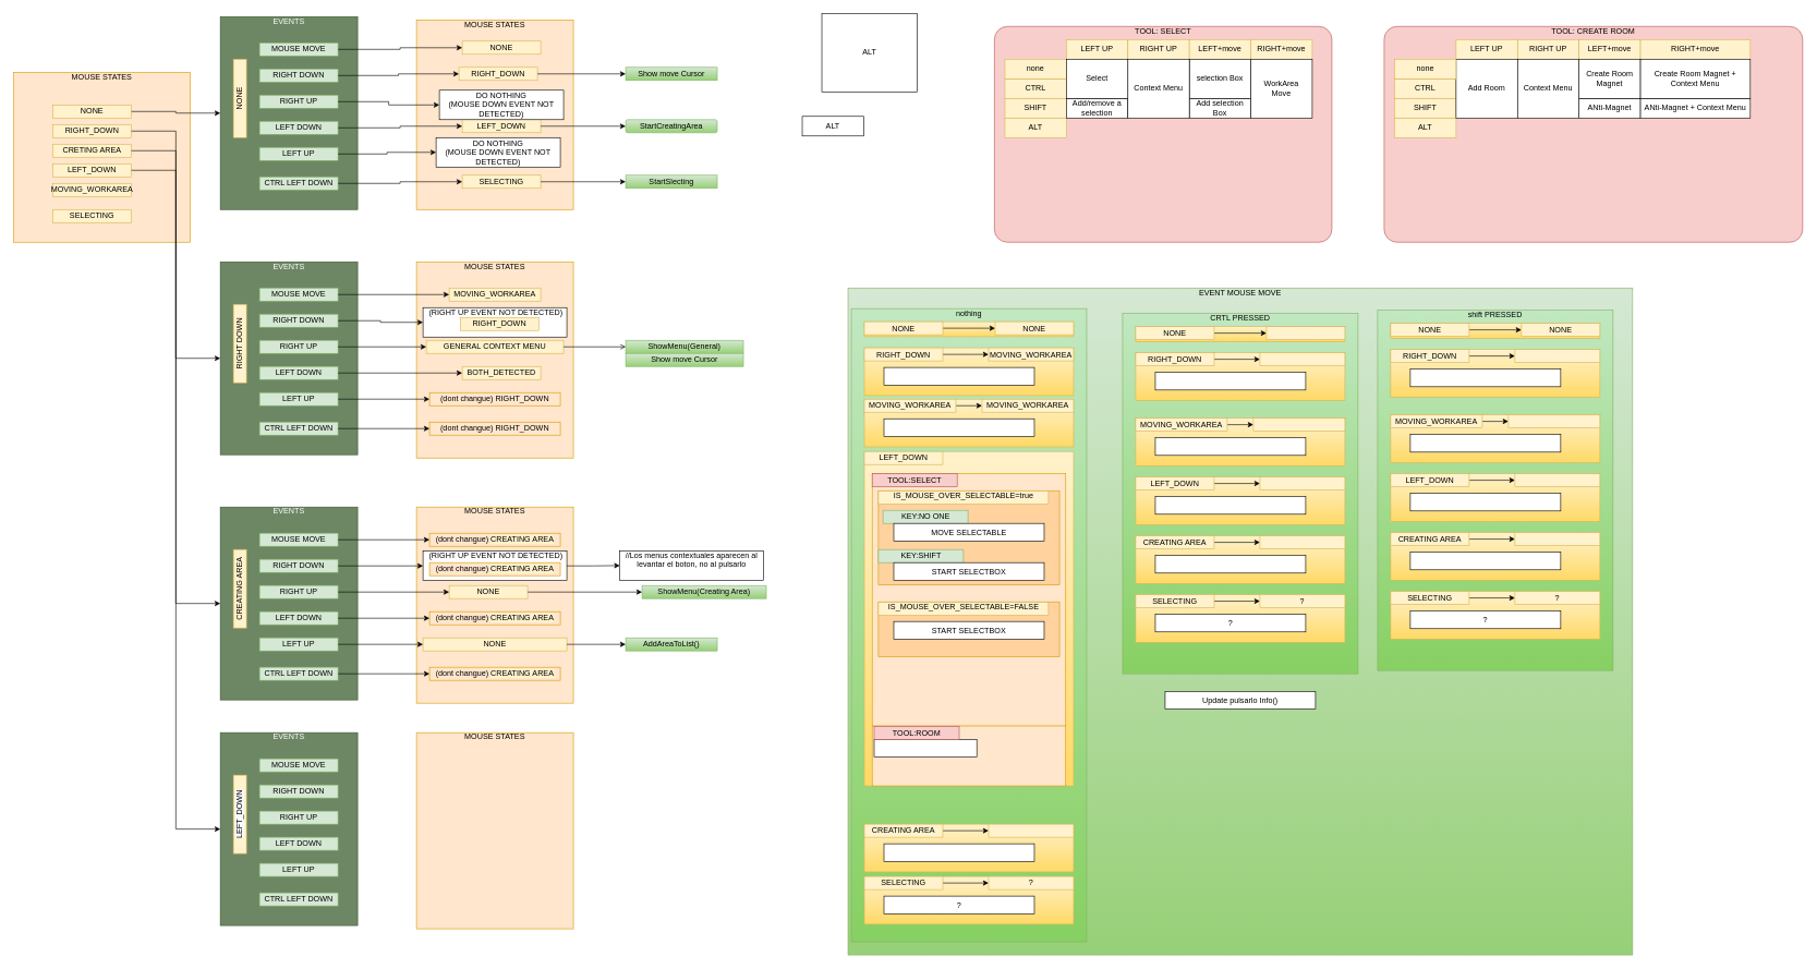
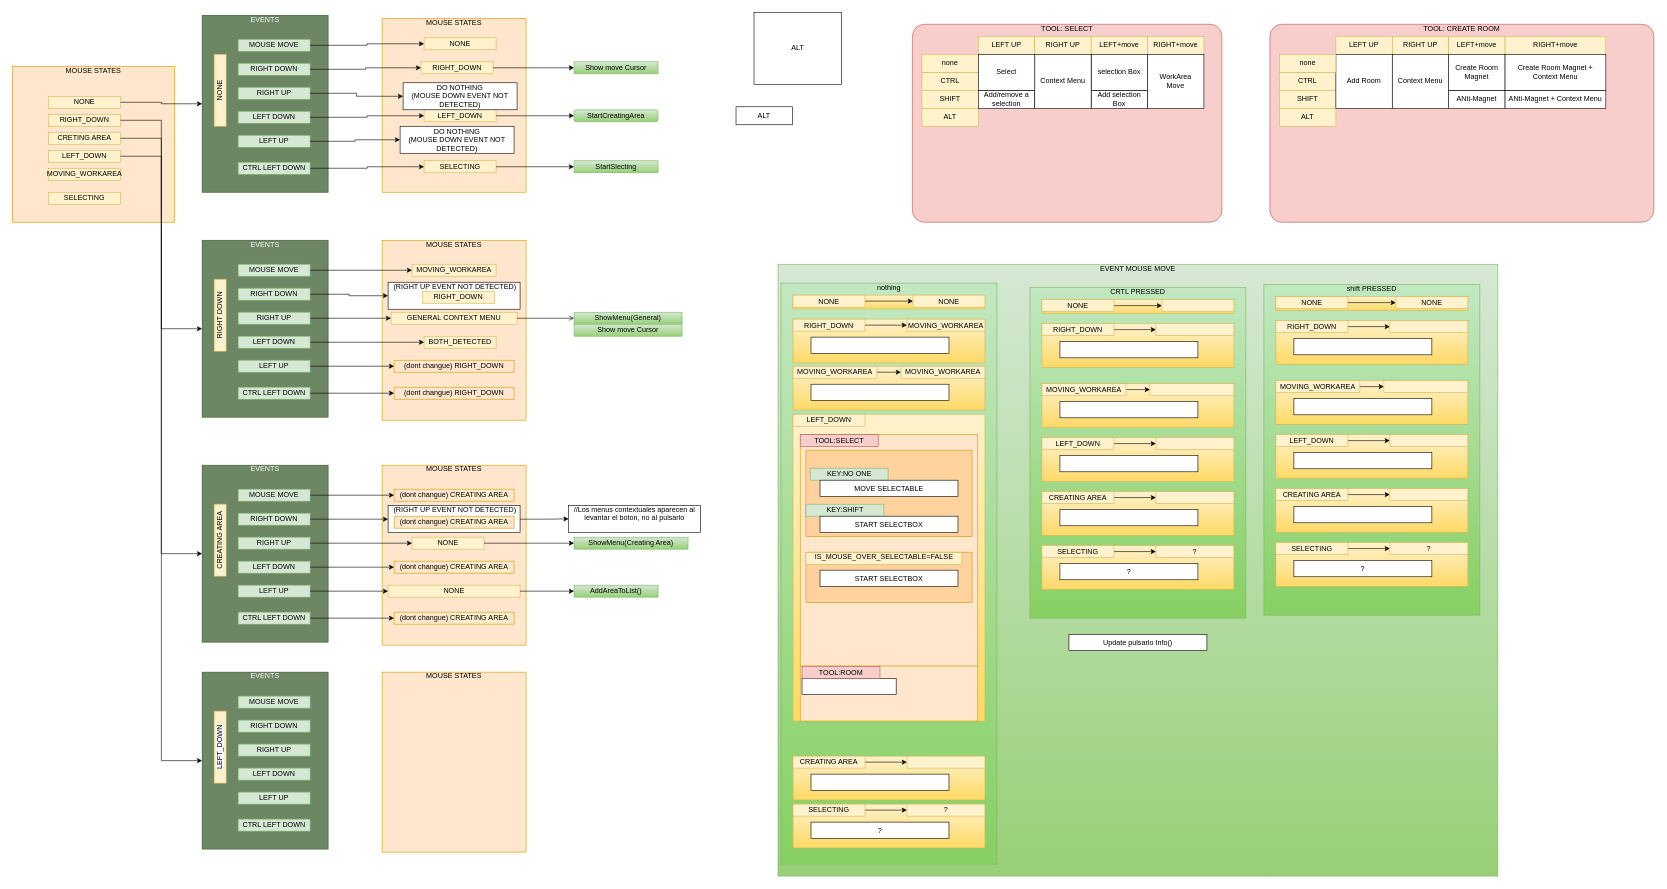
- <mxCell id="157" value="IS_MOUSE_OVER_SELECTABLE=true" style="rounded=0;whiteSpace=wrap;html=1;strokeColor=#d6b656;fillColor=#fff2cc;overflow=fill;container=1;collapsible=0;recursiveResize=0;" vertex="1" parent="156"><mxGeometry y="0.5" width="260" height="20" as="geometry" /></mxCell>
- <mxCell id="95" value="ShowMenu(Creating Area)" style="rounded=0;whiteSpace=wrap;html=1;fillColor=#d5e8d4;strokeColor=#82b366;gradientColor=#97d077;" parent="1" vertex="1"><mxGeometry x="981" y="895" width="190" height="20" as="geometry" /></mxCell>
+ <mxCell id="95" value="ShowMenu(Creating Area)" style="rounded=0;whiteSpace=wrap;html=1;fillColor=#d5e8d4;strokeColor=#82b366;gradientColor=#97d077;" parent="1" vertex="1"><mxGeometry x="956" y="895" width="190" height="20" as="geometry" /></mxCell>
